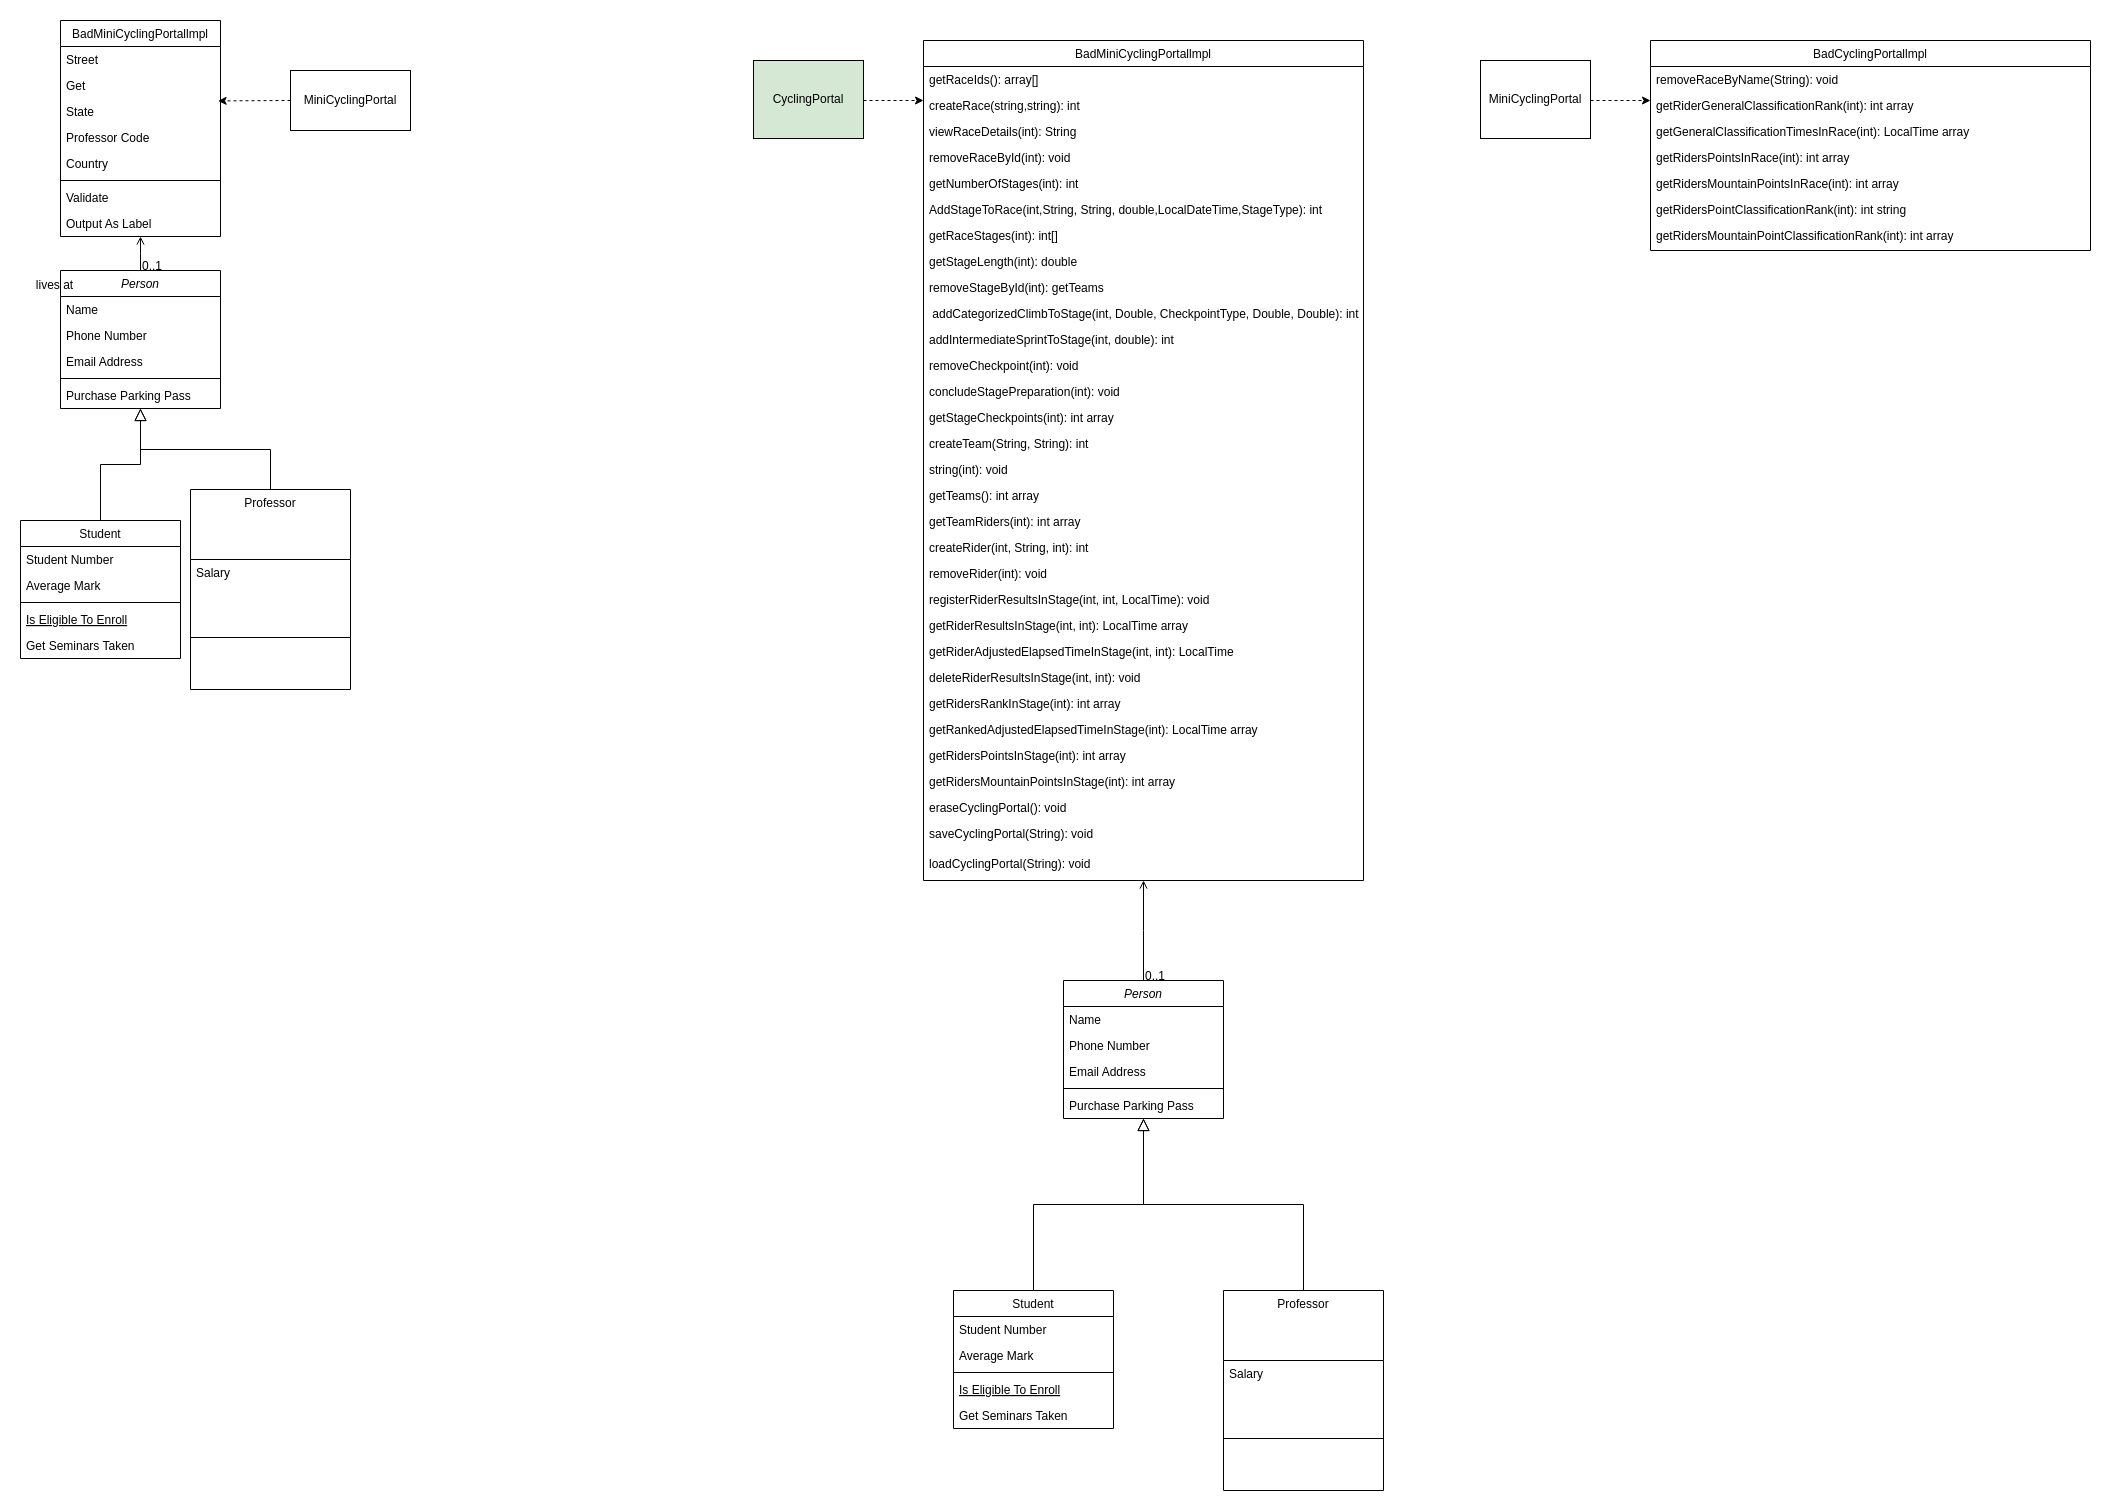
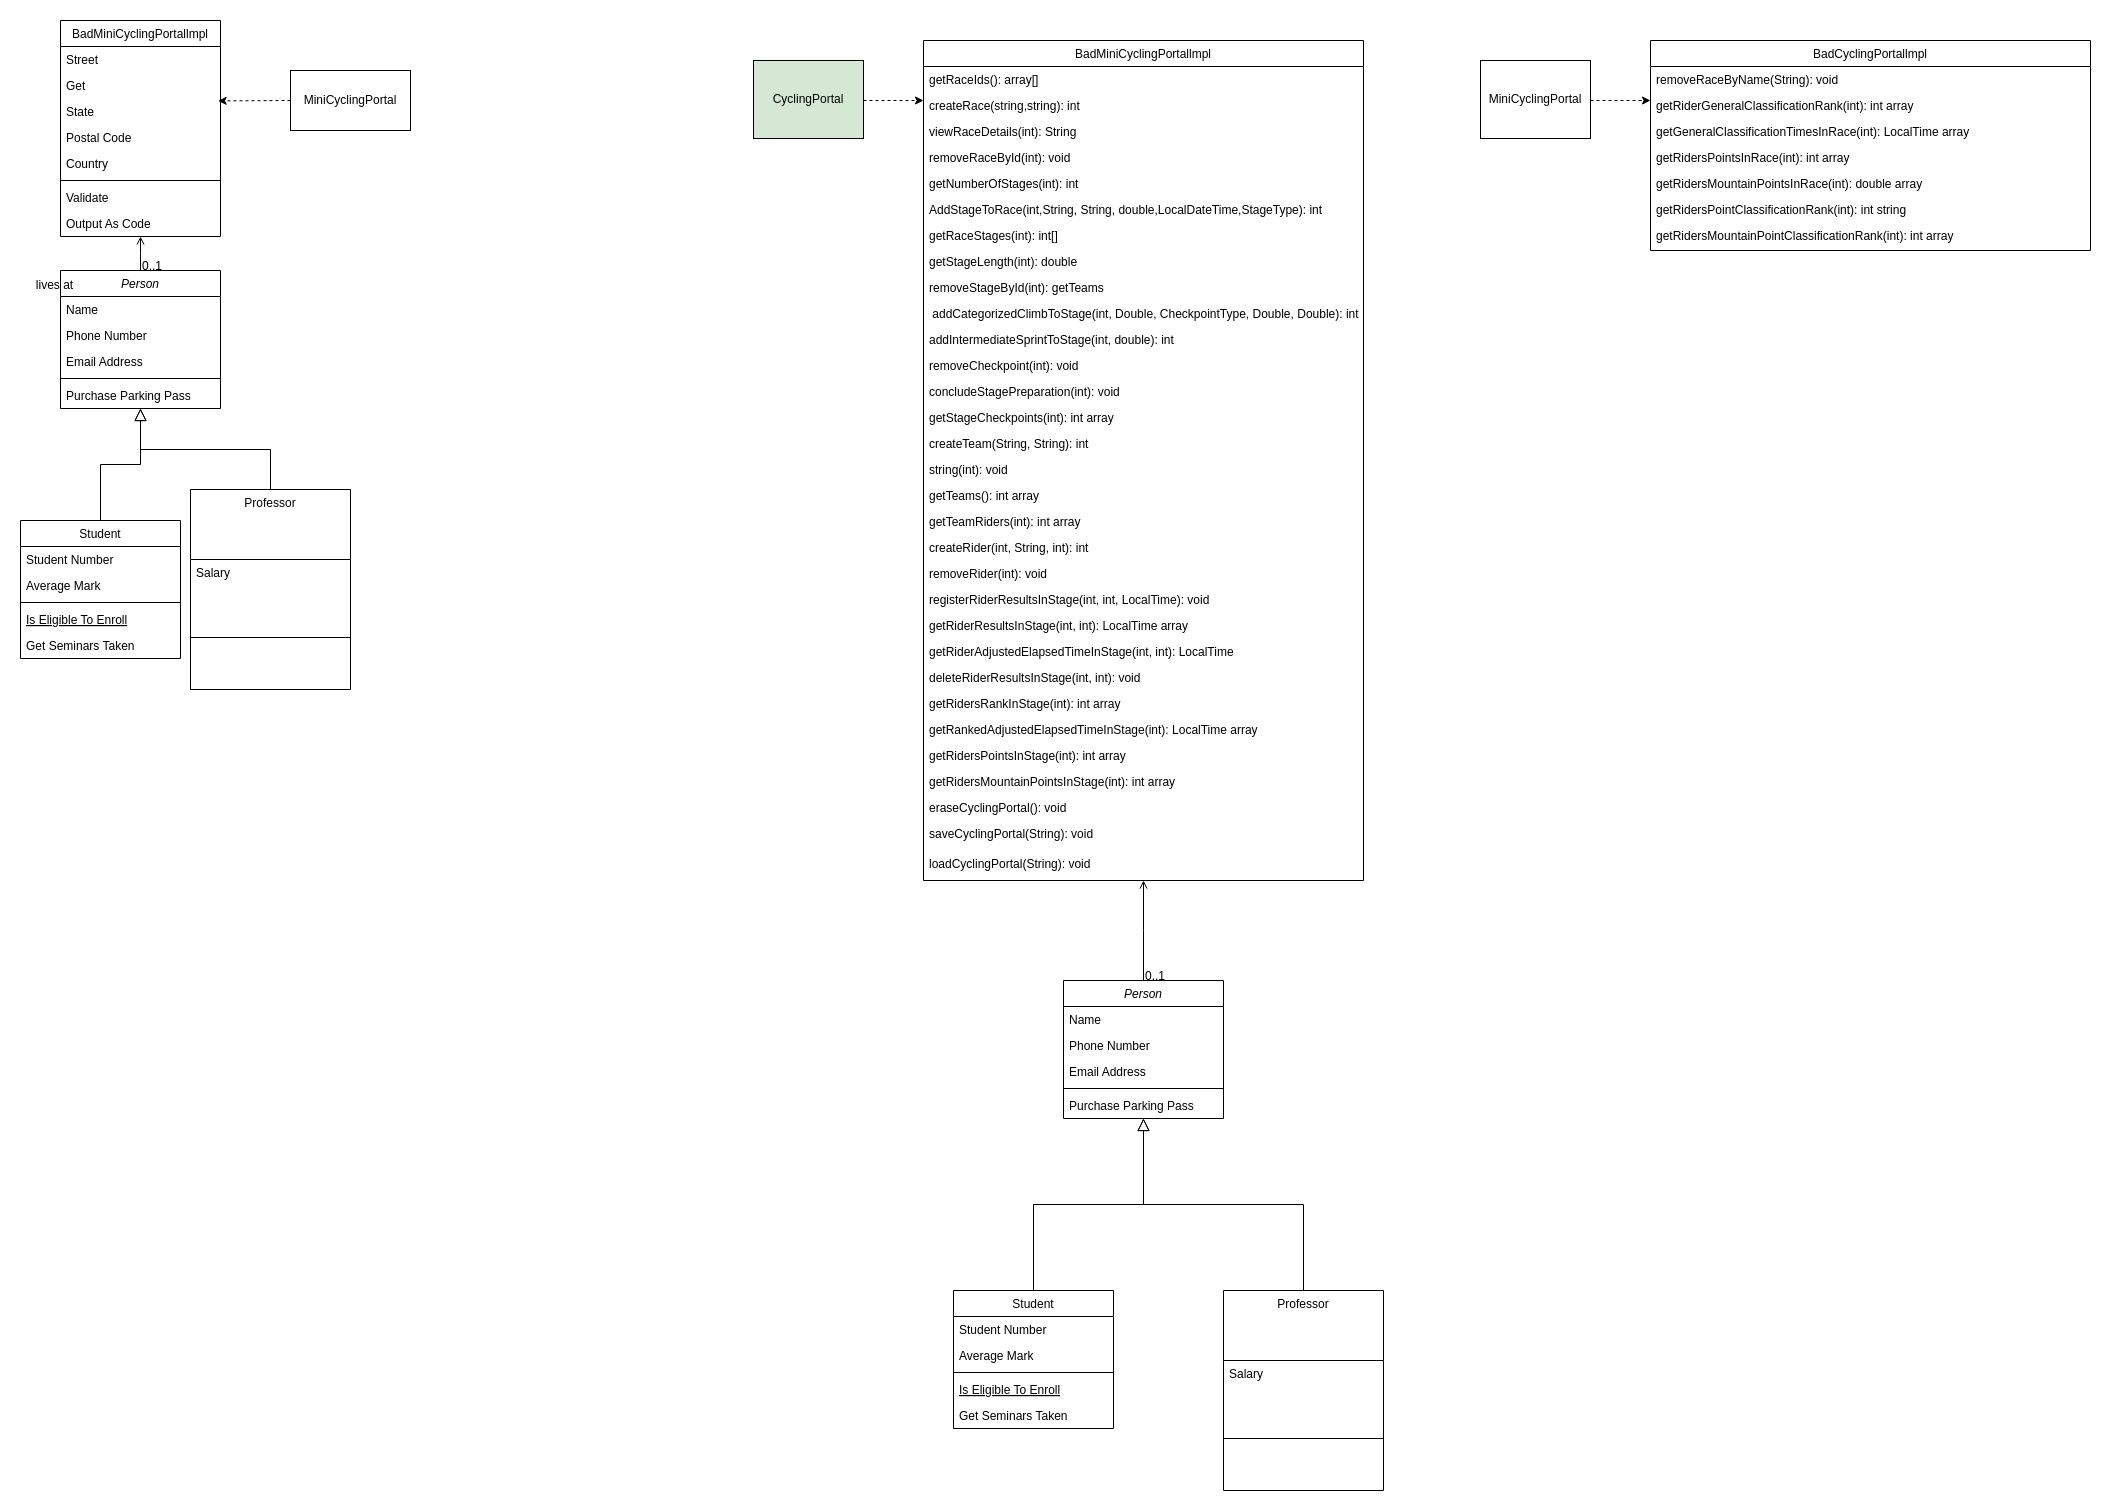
- <mxCell id="74" value="Professor Code" style="text;align=left;verticalAlign=top;spacingLeft=4;spacingRight=4;overflow=hidden;rotatable=0;points=[[0,0.5],[1,0.5]];portConstraint=eastwest;rounded=0;shadow=0;html=0;" vertex="1" parent="70"><mxGeometry y="104" width="160" height="26" as="geometry" /></mxCell>
+ <mxCell id="74" value="Postal Code" style="text;align=left;verticalAlign=top;spacingLeft=4;spacingRight=4;overflow=hidden;rotatable=0;points=[[0,0.5],[1,0.5]];portConstraint=eastwest;rounded=0;shadow=0;html=0;" vertex="1" parent="70"><mxGeometry y="104" width="160" height="26" as="geometry" /></mxCell>
- <mxCell id="91" value="getRidersMountainPointsInRace(int): int array" style="text;align=left;verticalAlign=top;spacingLeft=4;spacingRight=4;overflow=hidden;rotatable=0;points=[[0,0.5],[1,0.5]];portConstraint=eastwest;rounded=0;shadow=0;html=0;" vertex="1" parent="86"><mxGeometry y="130" width="440" height="26" as="geometry" /></mxCell>
+ <mxCell id="91" value="getRidersMountainPointsInRace(int): double array" style="text;align=left;verticalAlign=top;spacingLeft=4;spacingRight=4;overflow=hidden;rotatable=0;points=[[0,0.5],[1,0.5]];portConstraint=eastwest;rounded=0;shadow=0;html=0;" vertex="1" parent="86"><mxGeometry y="130" width="440" height="26" as="geometry" /></mxCell>
- <mxCell id="78" value="Output As Label" style="text;align=left;verticalAlign=top;spacingLeft=4;spacingRight=4;overflow=hidden;rotatable=0;points=[[0,0.5],[1,0.5]];portConstraint=eastwest;" vertex="1" parent="70"><mxGeometry y="190" width="160" height="26" as="geometry" /></mxCell>
+ <mxCell id="78" value="Output As Code" style="text;align=left;verticalAlign=top;spacingLeft=4;spacingRight=4;overflow=hidden;rotatable=0;points=[[0,0.5],[1,0.5]];portConstraint=eastwest;" vertex="1" parent="70"><mxGeometry y="190" width="160" height="26" as="geometry" /></mxCell>
